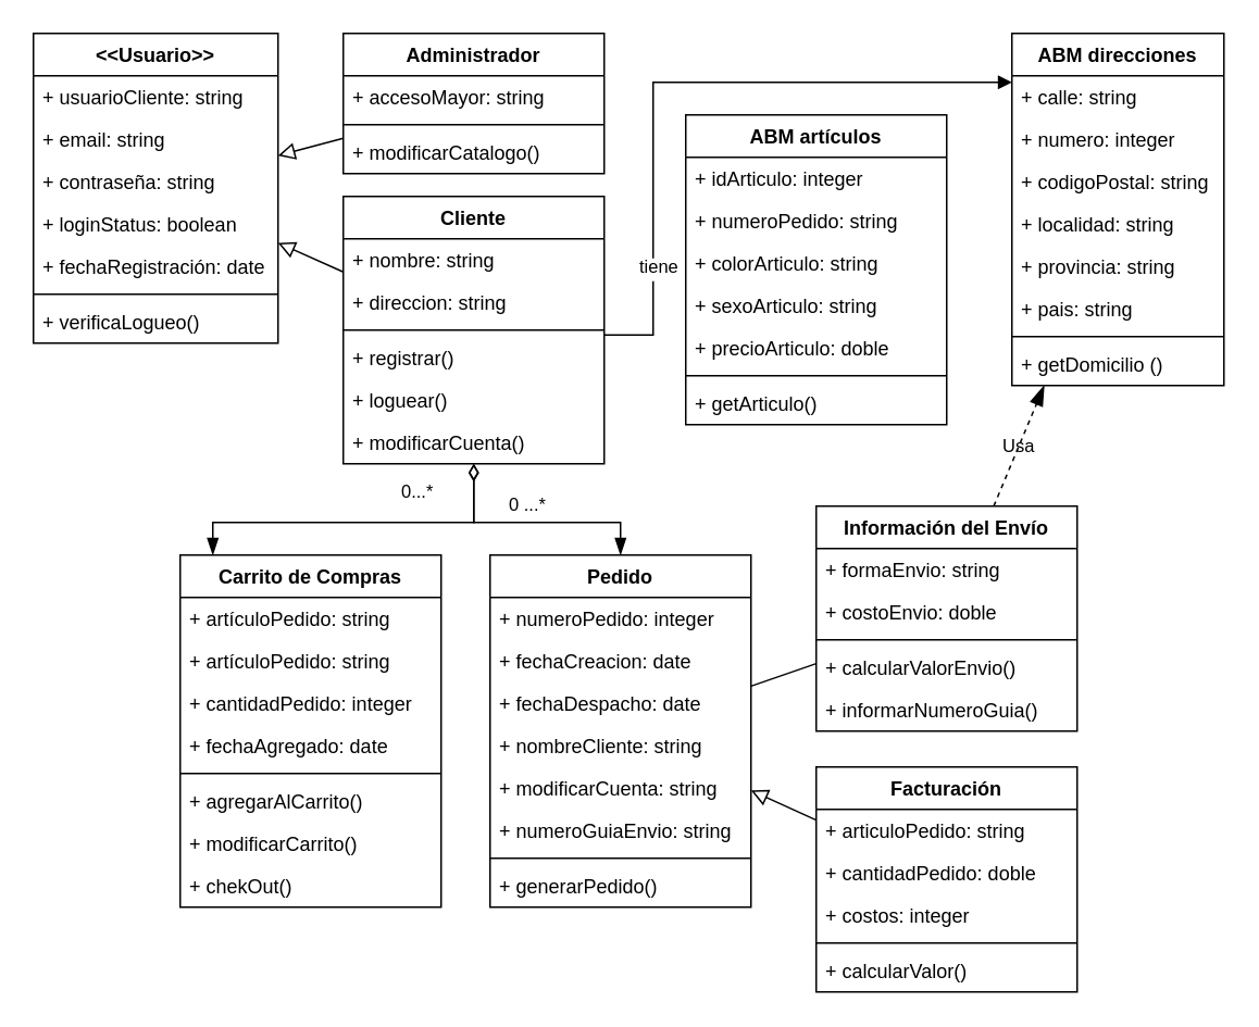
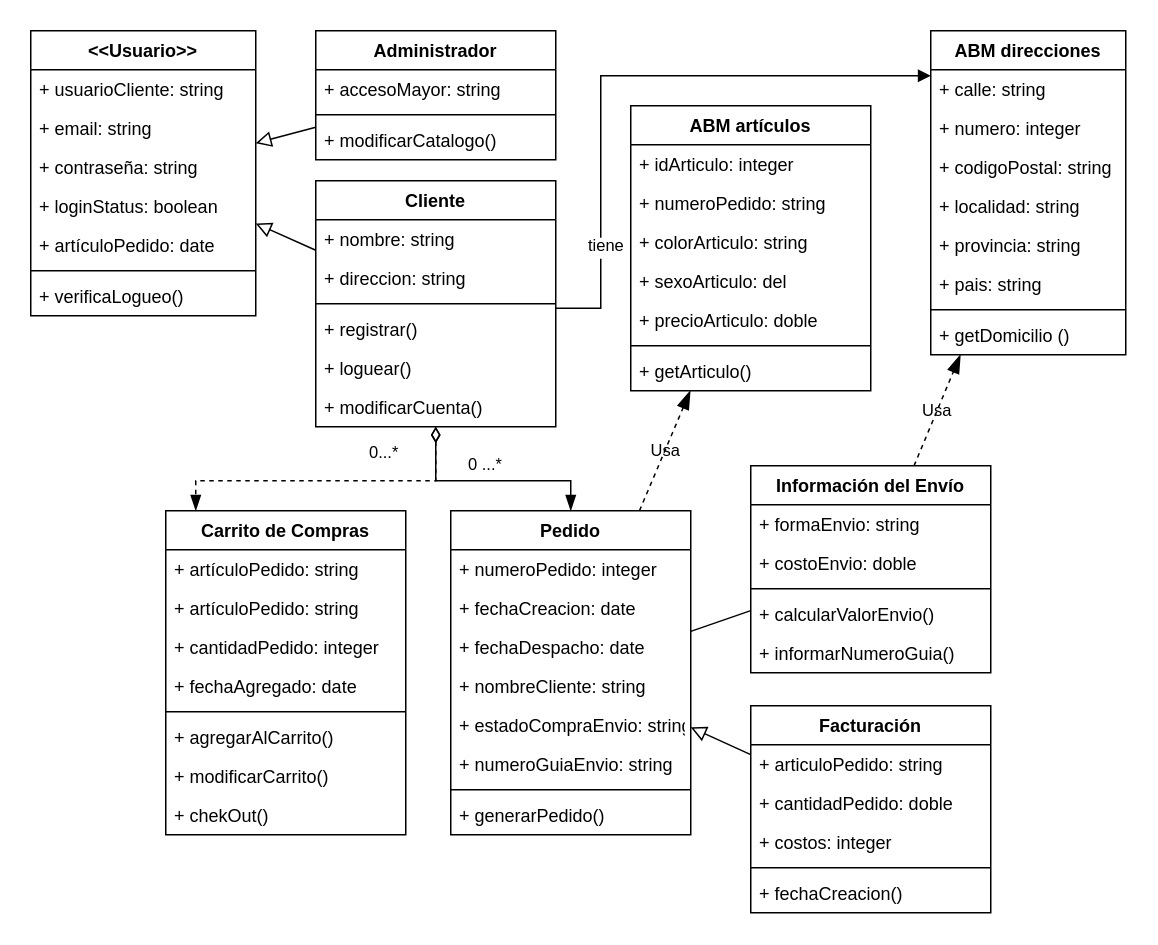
- <mxCell id="7" value="+ fechaRegistración: date" style="text;strokeColor=none;fillColor=none;align=left;verticalAlign=top;spacingLeft=4;spacingRight=4;overflow=hidden;rotatable=0;points=[[0,0.5],[1,0.5]];portConstraint=eastwest;" parent="2" vertex="1"><mxGeometry y="130" width="150" height="26" as="geometry" /></mxCell>
+ <mxCell id="7" value="+ artículoPedido: date" style="text;strokeColor=none;fillColor=none;align=left;verticalAlign=top;spacingLeft=4;spacingRight=4;overflow=hidden;rotatable=0;points=[[0,0.5],[1,0.5]];portConstraint=eastwest;" parent="2" vertex="1"><mxGeometry y="130" width="150" height="26" as="geometry" /></mxCell>
- <mxCell id="69" value="+ sexoArticulo: string" style="text;strokeColor=none;fillColor=none;align=left;verticalAlign=top;spacingLeft=4;spacingRight=4;overflow=hidden;rotatable=0;points=[[0,0.5],[1,0.5]];portConstraint=eastwest;" vertex="1" parent="65"><mxGeometry y="104" width="160" height="26" as="geometry" /></mxCell>
+ <mxCell id="69" value="+ sexoArticulo: del" style="text;strokeColor=none;fillColor=none;align=left;verticalAlign=top;spacingLeft=4;spacingRight=4;overflow=hidden;rotatable=0;points=[[0,0.5],[1,0.5]];portConstraint=eastwest;" vertex="1" parent="65"><mxGeometry y="104" width="160" height="26" as="geometry" /></mxCell>
+ <mxCell id="73" value="Usa" style="endArrow=blockThin;endSize=10;dashed=1;html=1;shadow=0;labelBackgroundColor=none;strokeColor=#000000;fontColor=#000000;endFill=1;" edge="1" parent="1" source="21" target="65"><mxGeometry width="160" relative="1" as="geometry"><mxPoint x="360" y="620" as="sourcePoint" /><mxPoint x="130" y="700" as="targetPoint" /></mxGeometry></mxCell>
- <mxCell id="74" value="0...*" style="endArrow=blockThin;html=1;endSize=8;startArrow=diamondThin;startSize=8;startFill=0;edgeStyle=orthogonalEdgeStyle;align=left;verticalAlign=bottom;shadow=0;labelBackgroundColor=none;strokeColor=#000000;fontColor=#000000;endFill=1;rounded=0;" edge="1" parent="1" source="10" target="42"><mxGeometry x="-0.239" y="-10" relative="1" as="geometry"><mxPoint x="160" y="280" as="sourcePoint" /><mxPoint x="50" y="250" as="targetPoint" /><Array as="points"><mxPoint x="290" y="320" /><mxPoint x="130" y="320" /></Array><mxPoint as="offset" /></mxGeometry></mxCell>
+ <mxCell id="74" value="0...*" style="endArrow=blockThin;html=1;endSize=8;startArrow=diamondThin;startSize=8;startFill=0;edgeStyle=orthogonalEdgeStyle;align=left;verticalAlign=bottom;shadow=0;labelBackgroundColor=none;strokeColor=#000000;fontColor=#000000;endFill=1;rounded=0;dashed=1;" edge="1" parent="1" source="10" target="42"><mxGeometry x="-0.239" y="-10" relative="1" as="geometry"><mxPoint x="160" y="280" as="sourcePoint" /><mxPoint x="50" y="250" as="targetPoint" /><Array as="points"><mxPoint x="290" y="320" /><mxPoint x="130" y="320" /></Array><mxPoint as="offset" /></mxGeometry></mxCell>
- <mxCell id="26" value="+ modificarCuenta: string" style="text;strokeColor=none;fillColor=none;align=left;verticalAlign=top;spacingLeft=4;spacingRight=4;overflow=hidden;rotatable=0;points=[[0,0.5],[1,0.5]];portConstraint=eastwest;" parent="21" vertex="1"><mxGeometry y="130" width="160" height="26" as="geometry" /></mxCell>
+ <mxCell id="26" value="+ estadoCompraEnvio: string" style="text;strokeColor=none;fillColor=none;align=left;verticalAlign=top;spacingLeft=4;spacingRight=4;overflow=hidden;rotatable=0;points=[[0,0.5],[1,0.5]];portConstraint=eastwest;" parent="21" vertex="1"><mxGeometry y="130" width="160" height="26" as="geometry" /></mxCell>
- <mxCell id="41" value="+ calcularValor()" style="text;strokeColor=none;fillColor=none;align=left;verticalAlign=top;spacingLeft=4;spacingRight=4;overflow=hidden;rotatable=0;points=[[0,0.5],[1,0.5]];portConstraint=eastwest;" parent="36" vertex="1"><mxGeometry y="112" width="160" height="26" as="geometry" /></mxCell>
+ <mxCell id="41" value="+ fechaCreacion()" style="text;strokeColor=none;fillColor=none;align=left;verticalAlign=top;spacingLeft=4;spacingRight=4;overflow=hidden;rotatable=0;points=[[0,0.5],[1,0.5]];portConstraint=eastwest;" parent="36" vertex="1"><mxGeometry y="112" width="160" height="26" as="geometry" /></mxCell>
